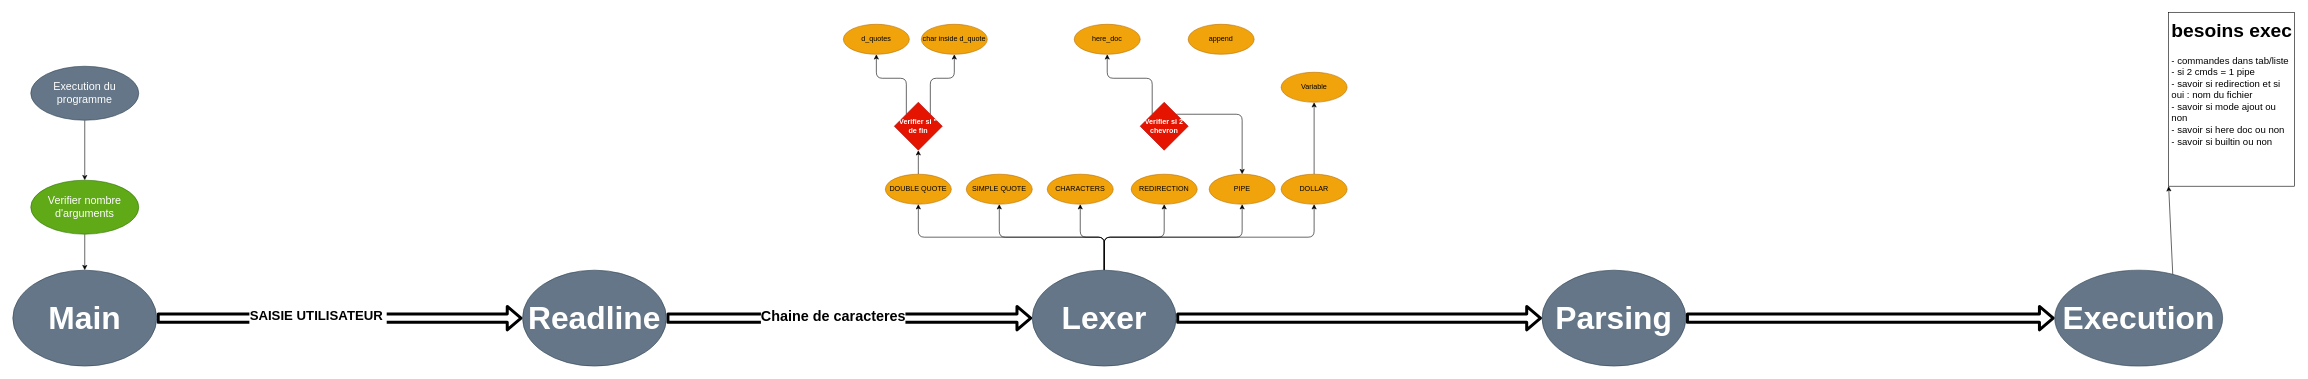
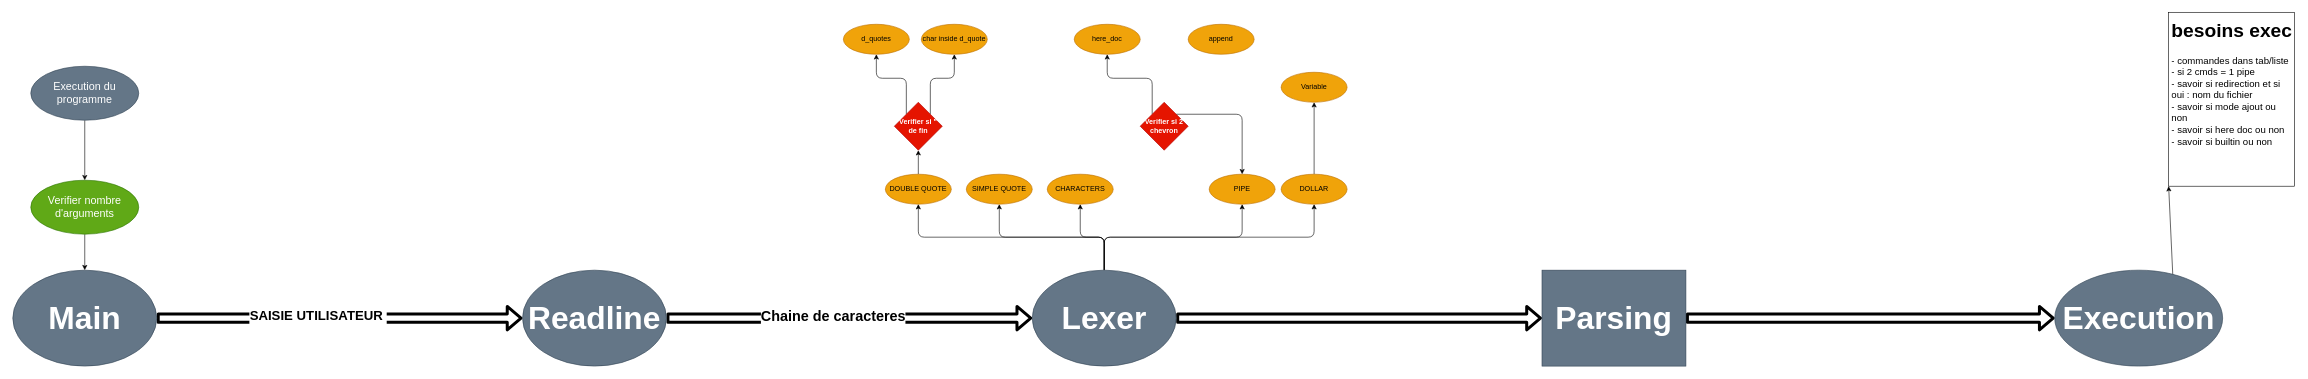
- <mxCell id="28" value="REDIRECTION" style="ellipse;whiteSpace=wrap;html=1;fillColor=#f0a30a;strokeColor=#BD7000;fontColor=#000000;" parent="1" vertex="1"><mxGeometry x="1885" y="290" width="110" height="50" as="geometry" /></mxCell>
- <mxCell id="15" style="edgeStyle=orthogonalEdgeStyle;html=1;exitX=0.5;exitY=0;exitDx=0;exitDy=0;entryX=0.5;entryY=1;entryDx=0;entryDy=0;" edge="1" parent="1" source="19" target="28"><mxGeometry relative="1" as="geometry" /></mxCell>
- <mxCell id="21" value="&lt;span style=&quot;font-size: 53px;&quot;&gt;&lt;b&gt;Parsing&lt;/b&gt;&lt;/span&gt;" style="ellipse;whiteSpace=wrap;html=1;fillColor=#647687;fontColor=#ffffff;strokeColor=#314354;" parent="1" vertex="1"><mxGeometry x="2570" width="240" height="160" as="geometry" y="450" /></mxCell>
+ <mxCell id="21" value="&lt;span style=&quot;font-size: 53px;&quot;&gt;&lt;b&gt;Parsing&lt;/b&gt;&lt;/span&gt;" style="whiteSpace=wrap;html=1;fillColor=#647687;fontColor=#ffffff;strokeColor=#314354;rounded=0;" parent="1" vertex="1"><mxGeometry x="2570" width="240" height="160" as="geometry" y="450" /></mxCell>
